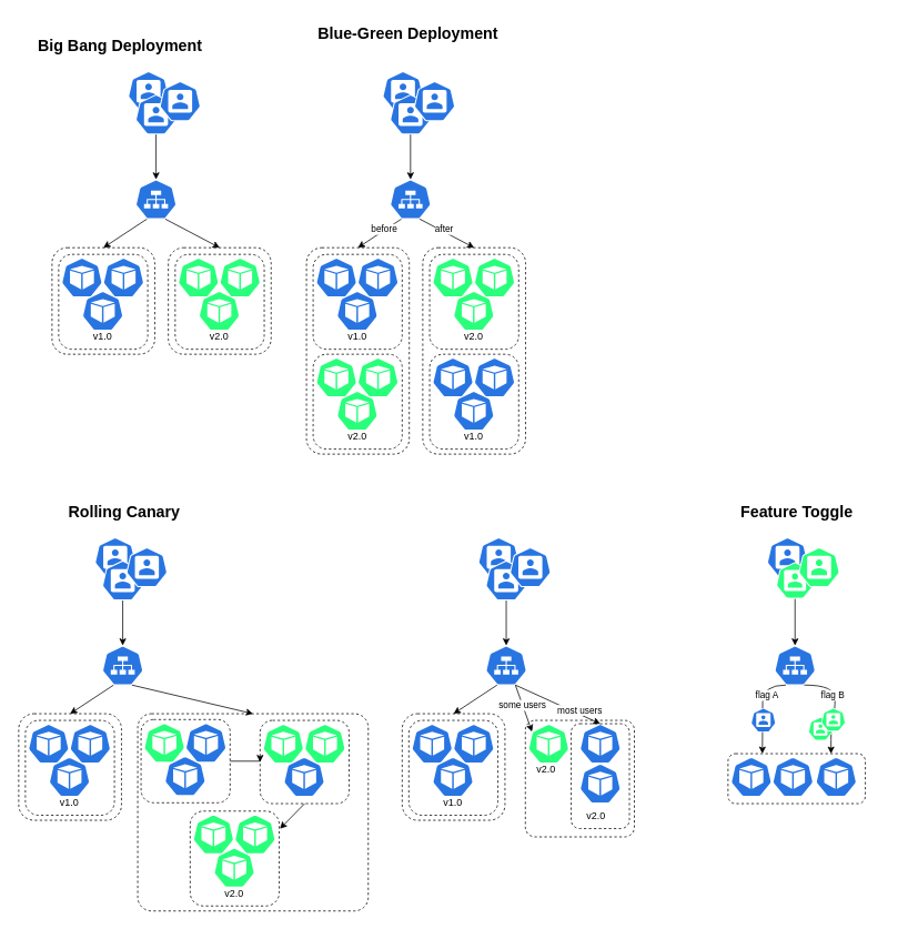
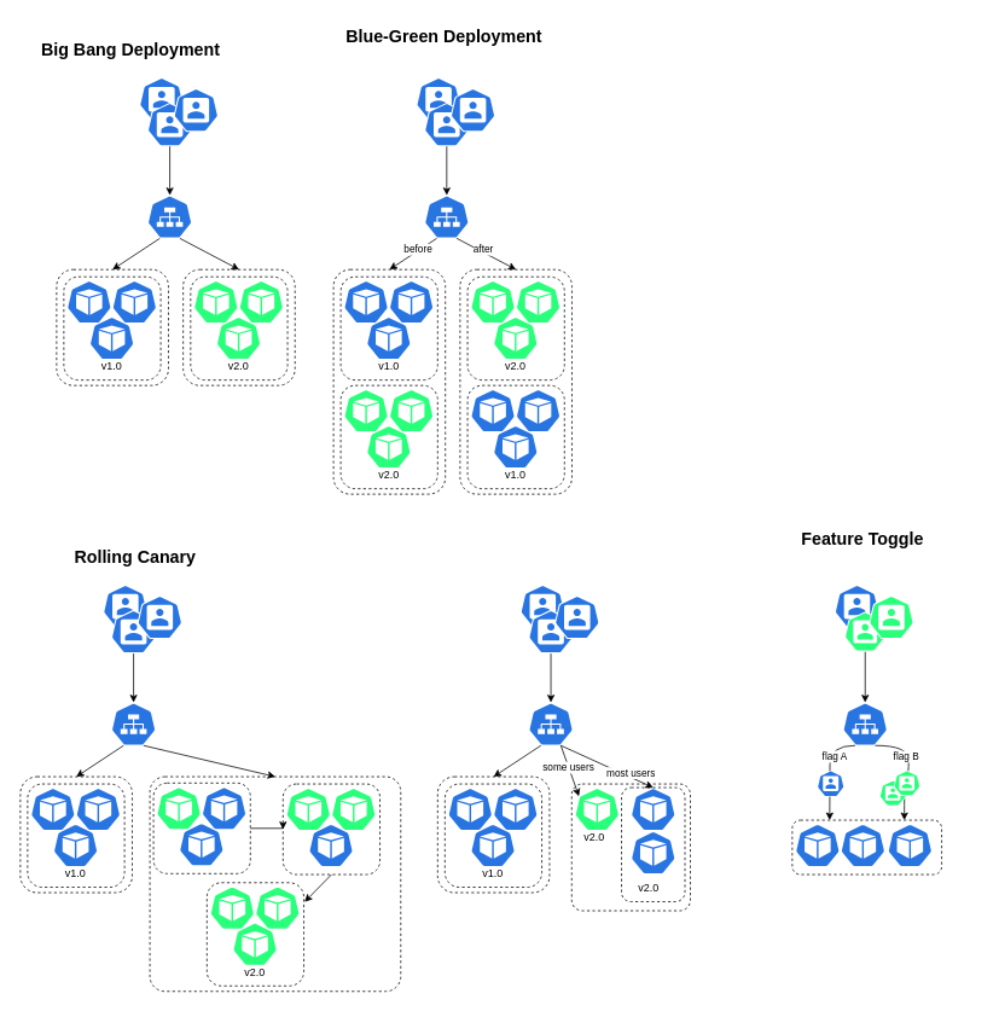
- <mxCell id="118" value="Feature Toggle" style="text;html=1;strokeColor=none;fillColor=none;align=center;verticalAlign=middle;whiteSpace=wrap;rounded=0;fontSize=19;fontStyle=1" vertex="1" parent="1"><mxGeometry x="832.75" y="595" width="248" height="40" as="geometry" /></mxCell>
+ <mxCell id="118" value="Feature Toggle" style="text;html=1;strokeColor=none;fillColor=none;align=center;verticalAlign=middle;whiteSpace=wrap;rounded=0;fontSize=19;fontStyle=1" vertex="1" parent="1"><mxGeometry x="827.75" y="575" width="248" height="40" as="geometry" /></mxCell>
